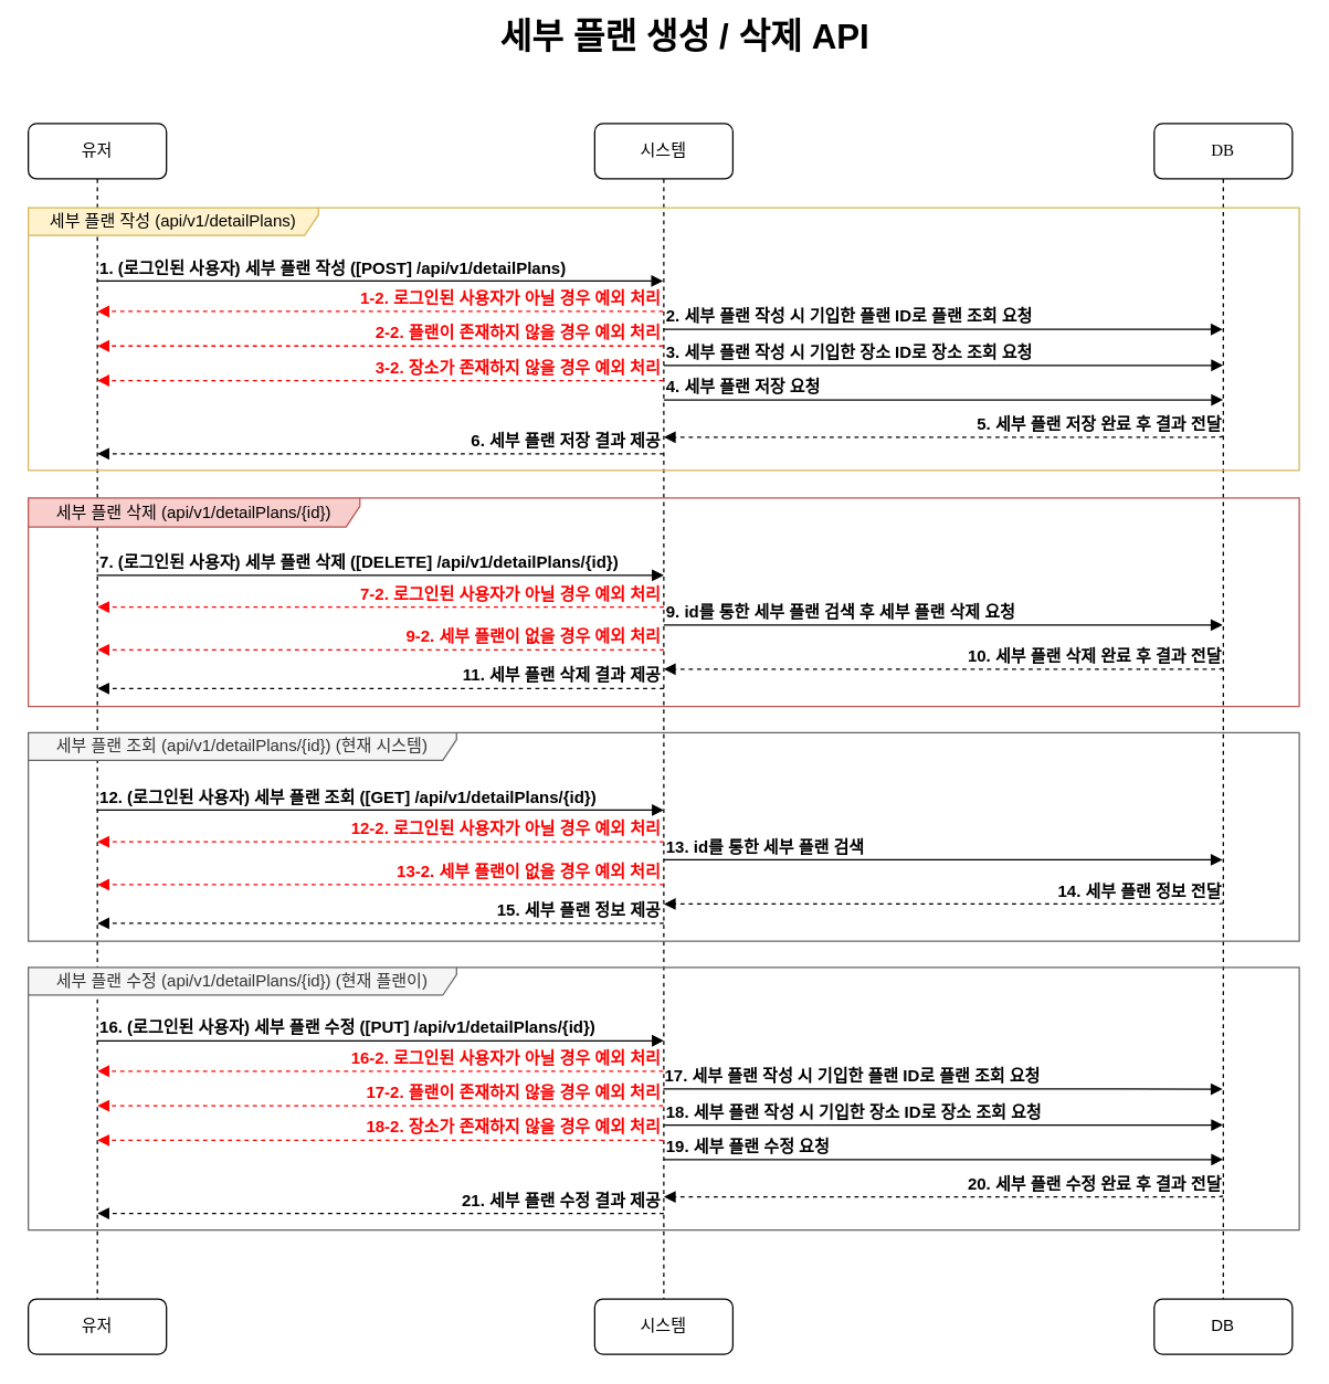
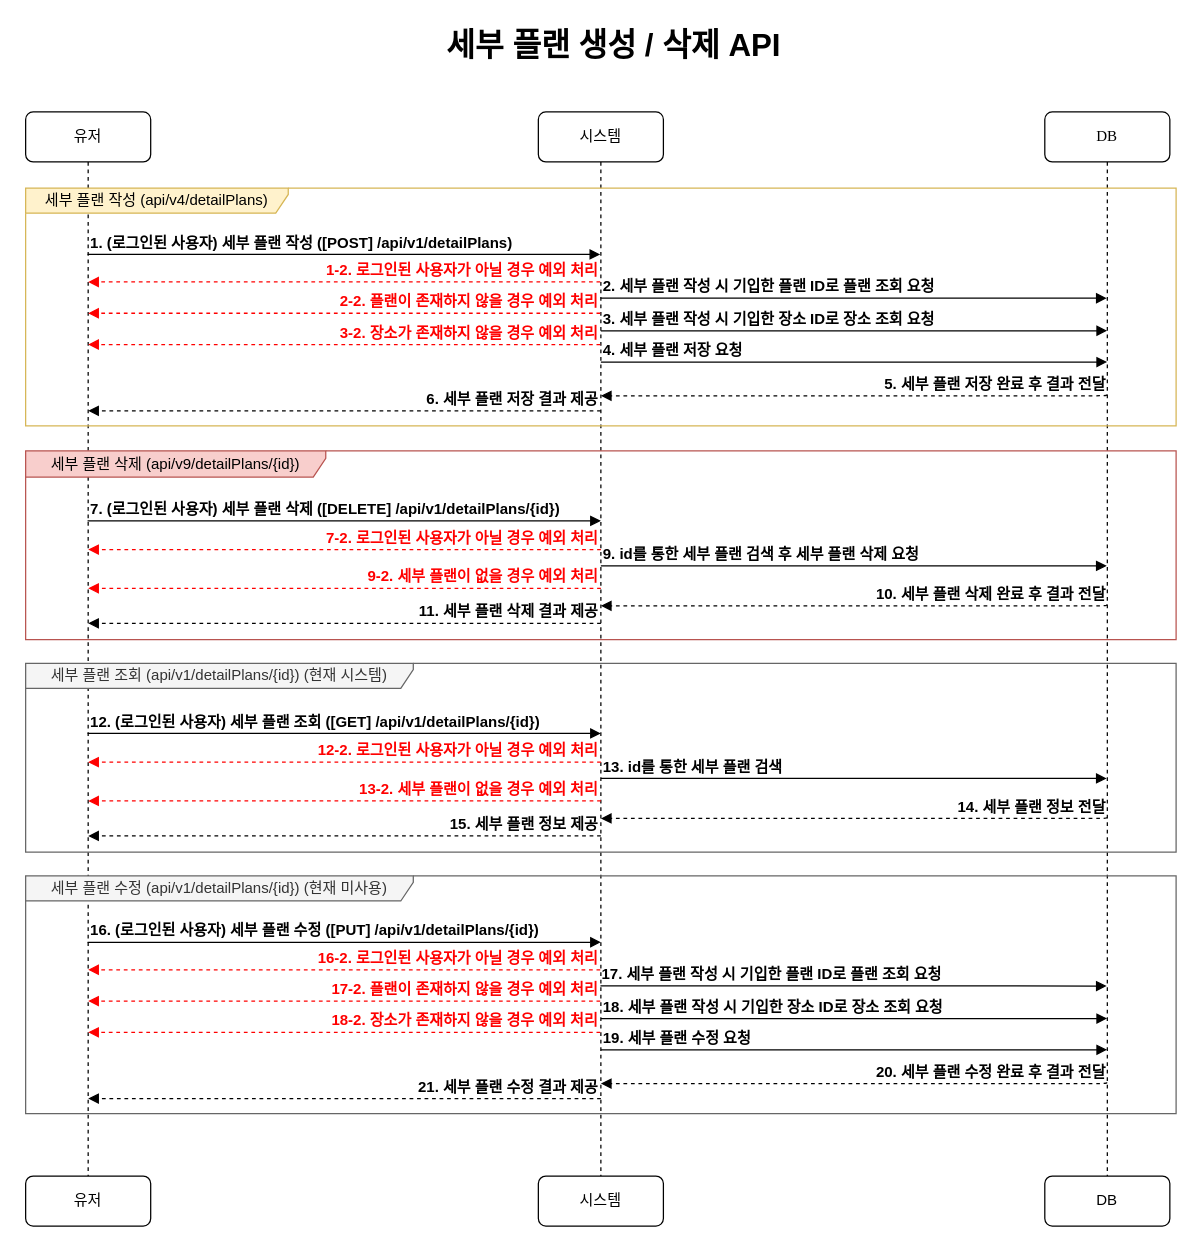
- <mxCell id="11" value="&lt;span style=&quot;font-size: 25px;&quot;&gt;&lt;b&gt;세부 플랜 생성 / 삭제 API&lt;/b&gt;&lt;/span&gt;" style="text;html=1;strokeColor=none;fillColor=none;align=center;verticalAlign=middle;whiteSpace=wrap;rounded=0;fontSize=12;" parent="1" vertex="1"><mxGeometry x="293" y="10" width="405" height="30" as="geometry" /></mxCell>
+ <mxCell id="11" value="&lt;span style=&quot;font-size: 25px;&quot;&gt;&lt;b&gt;세부 플랜 생성 / 삭제 API&lt;/b&gt;&lt;/span&gt;" style="text;html=1;strokeColor=none;fillColor=none;align=center;verticalAlign=middle;whiteSpace=wrap;rounded=0;fontSize=12;" parent="1" vertex="1"><mxGeometry x="288" y="20" width="405" height="30" as="geometry" /></mxCell>
- <mxCell id="12" value="세부 플랜 작성 (api/v1/detailPlans)" style="shape=umlFrame;whiteSpace=wrap;html=1;pointerEvents=0;width=210;height=20;fillColor=#fff2cc;strokeColor=#d6b656;" vertex="1" parent="1"><mxGeometry x="20" y="150" width="920" height="190" as="geometry" /></mxCell>
+ <mxCell id="12" value="세부 플랜 작성 (api/v4/detailPlans)" style="shape=umlFrame;whiteSpace=wrap;html=1;pointerEvents=0;width=210;height=20;fillColor=#fff2cc;strokeColor=#d6b656;" vertex="1" parent="1"><mxGeometry x="20" y="150" width="920" height="190" as="geometry" /></mxCell>
- <mxCell id="18" value="세부 플랜 삭제 (api/v1/detailPlans/{id})" style="shape=umlFrame;whiteSpace=wrap;html=1;pointerEvents=0;width=240;height=21;fillColor=#f8cecc;strokeColor=#b85450;" vertex="1" parent="1"><mxGeometry x="20" y="360" width="920" height="151" as="geometry" /></mxCell>
+ <mxCell id="18" value="세부 플랜 삭제 (api/v9/detailPlans/{id})" style="shape=umlFrame;whiteSpace=wrap;html=1;pointerEvents=0;width=240;height=21;fillColor=#f8cecc;strokeColor=#b85450;" vertex="1" parent="1"><mxGeometry x="20" y="360" width="920" height="151" as="geometry" /></mxCell>
- <mxCell id="36" value="세부 플랜 수정 (api/v1/detailPlans/{id}) (현재 플랜이)" style="shape=umlFrame;whiteSpace=wrap;html=1;pointerEvents=0;width=310;height=20;fillColor=#f5f5f5;strokeColor=#666666;fontColor=#333333;" vertex="1" parent="1"><mxGeometry x="20" y="700" width="920" height="190" as="geometry" /></mxCell>
+ <mxCell id="36" value="세부 플랜 수정 (api/v1/detailPlans/{id}) (현재 미사용)" style="shape=umlFrame;whiteSpace=wrap;html=1;pointerEvents=0;width=310;height=20;fillColor=#f5f5f5;strokeColor=#666666;fontColor=#333333;" vertex="1" parent="1"><mxGeometry x="20" y="700" width="920" height="190" as="geometry" /></mxCell>
